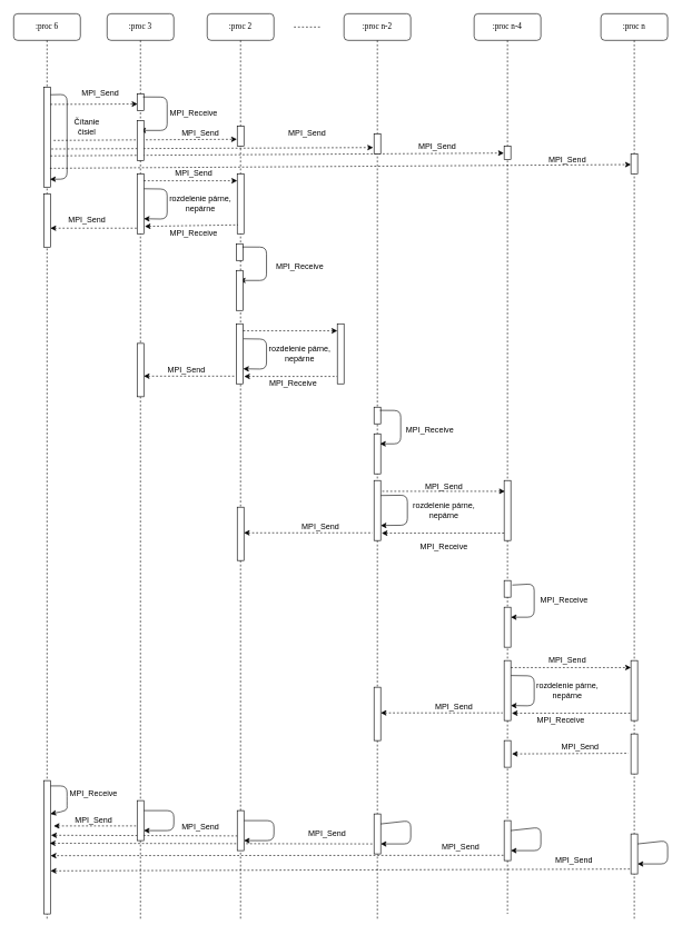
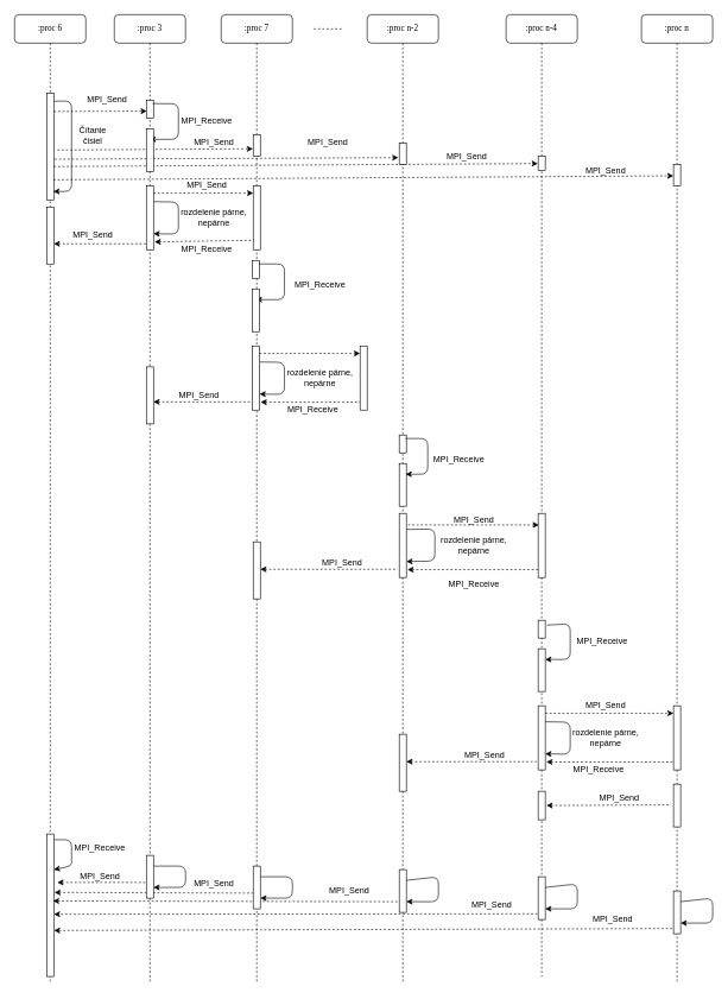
- <mxCell id="6" value=":proc 2" style="shape=umlLifeline;perimeter=lifelinePerimeter;whiteSpace=wrap;html=1;container=1;collapsible=0;recursiveResize=0;outlineConnect=0;rounded=1;shadow=0;comic=0;labelBackgroundColor=none;strokeWidth=1;fontFamily=Verdana;fontSize=12;align=center;" parent="1" vertex="1"><mxGeometry x="310" y="20" width="100" height="1360" as="geometry" /></mxCell>
+ <mxCell id="6" value=":proc 7" style="shape=umlLifeline;perimeter=lifelinePerimeter;whiteSpace=wrap;html=1;container=1;collapsible=0;recursiveResize=0;outlineConnect=0;rounded=1;shadow=0;comic=0;labelBackgroundColor=none;strokeWidth=1;fontFamily=Verdana;fontSize=12;align=center;" parent="1" vertex="1"><mxGeometry x="310" y="20" width="100" height="1360" as="geometry" /></mxCell>
